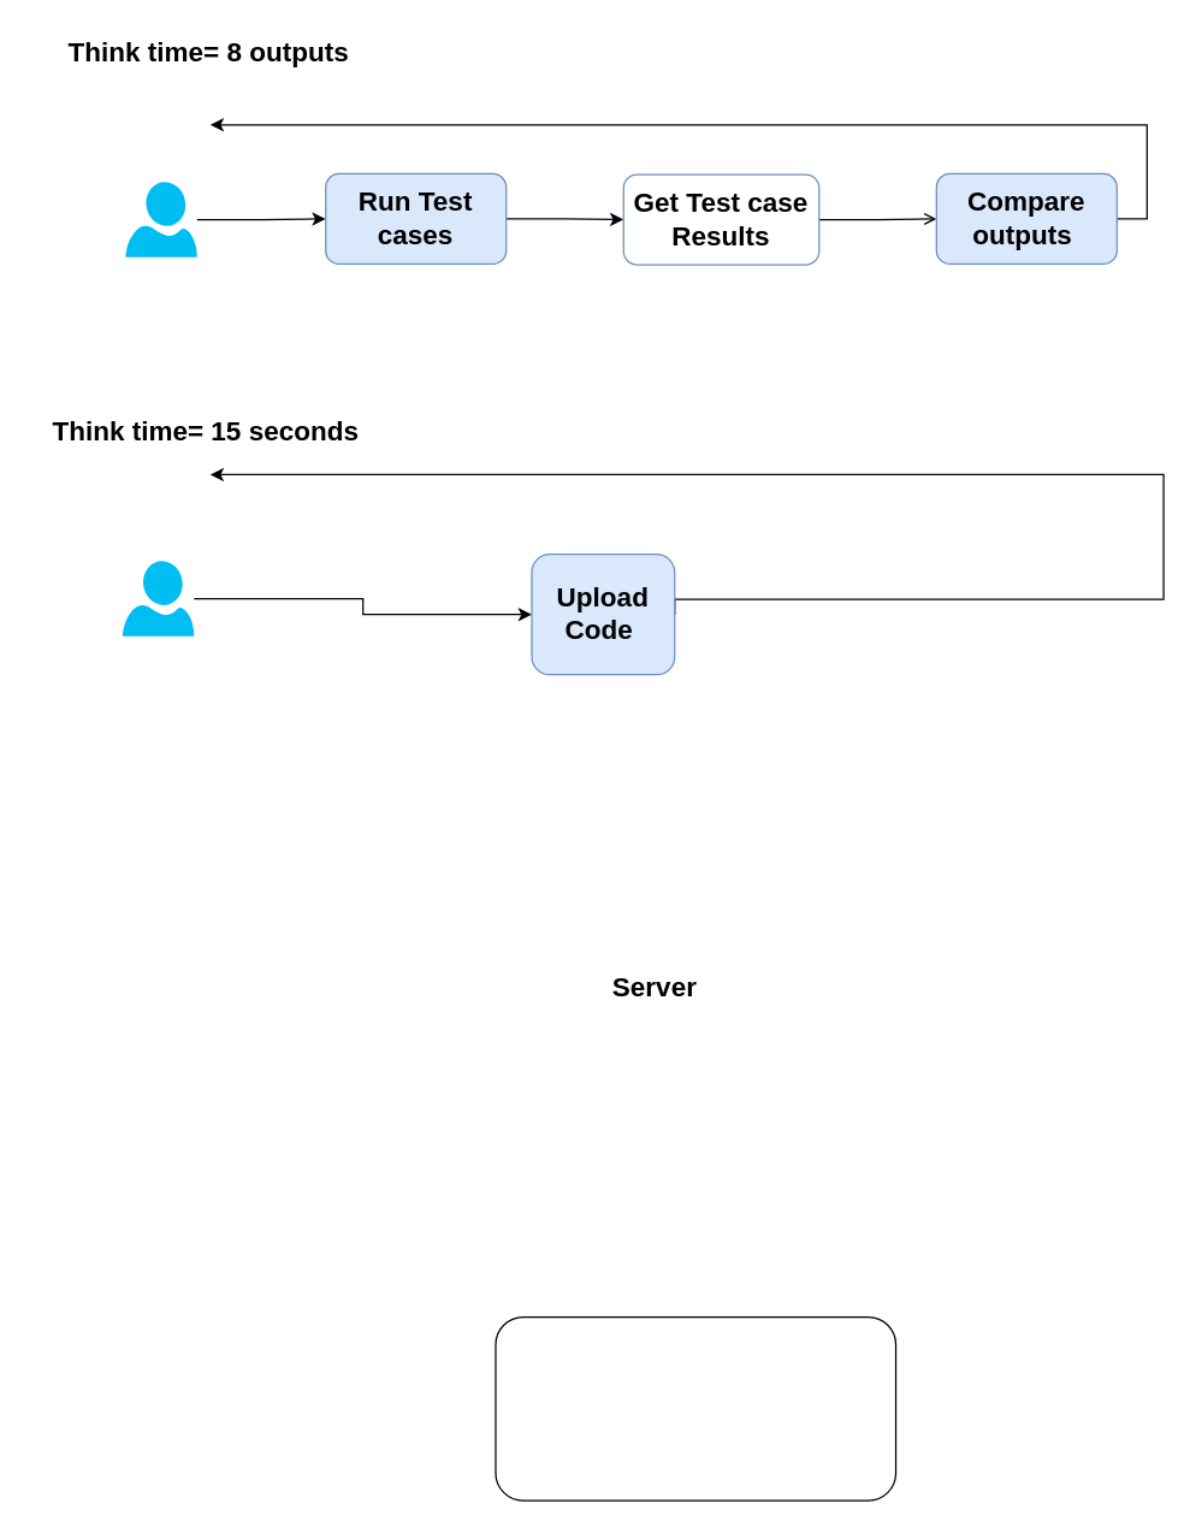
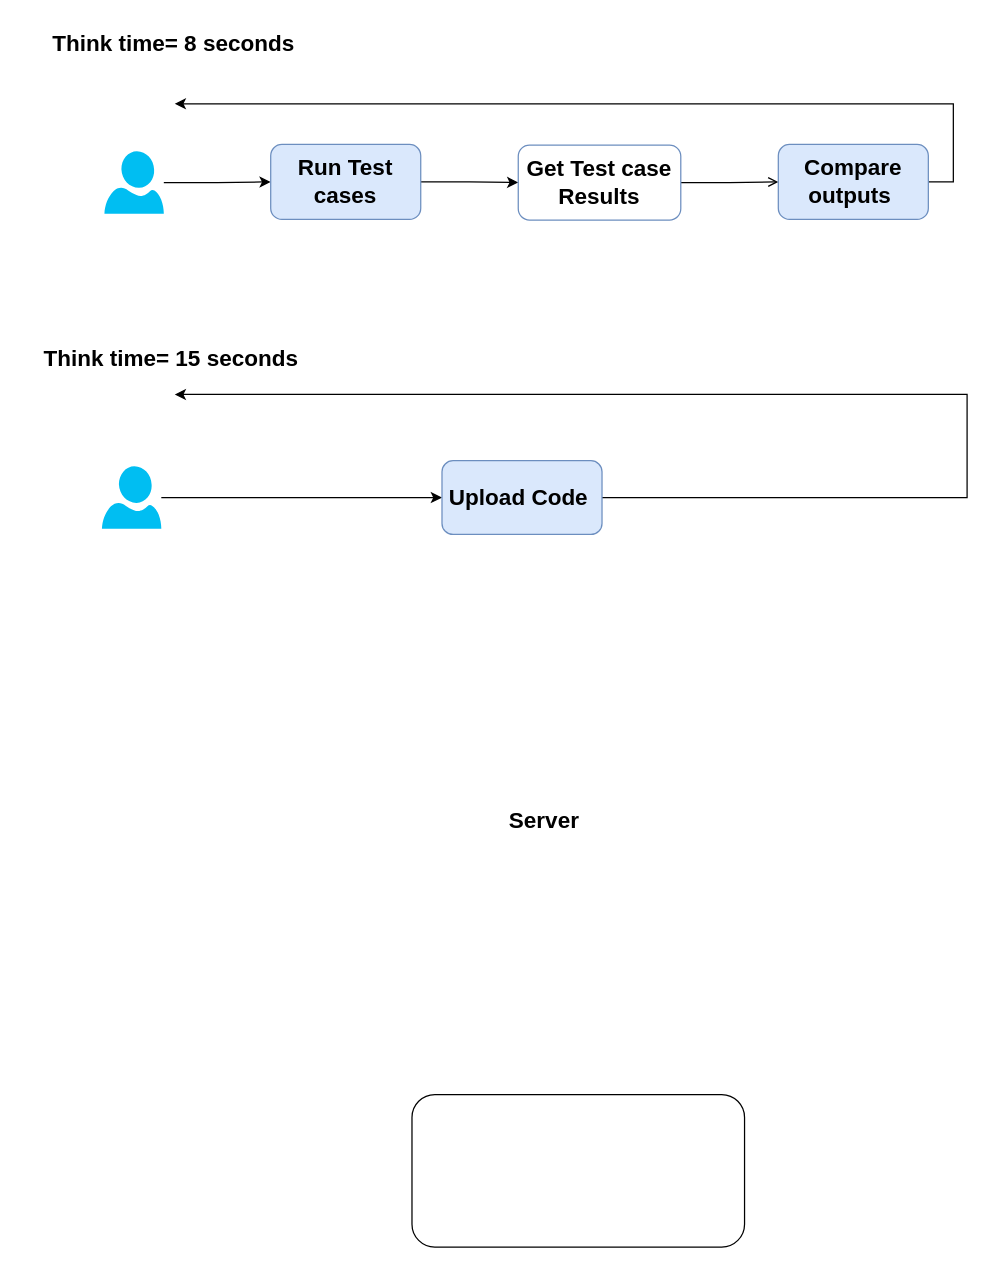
- <mxCell id="11" value="&lt;b&gt;&lt;font style=&quot;font-size: 18px;&quot;&gt;Think time= 8 outputs&lt;/font&gt;&lt;/b&gt;" style="text;html=1;strokeColor=none;fillColor=none;align=center;verticalAlign=middle;whiteSpace=wrap;rounded=0;labelBackgroundColor=none;" vertex="1" parent="1"><mxGeometry x="22" y="20" width="233" height="30" as="geometry" /></mxCell>
+ <mxCell id="11" value="&lt;b&gt;&lt;font style=&quot;font-size: 18px;&quot;&gt;Think time= 8 seconds&lt;/font&gt;&lt;/b&gt;" style="text;html=1;strokeColor=none;fillColor=none;align=center;verticalAlign=middle;whiteSpace=wrap;rounded=0;labelBackgroundColor=none;" vertex="1" parent="1"><mxGeometry x="22" y="20" width="233" height="30" as="geometry" /></mxCell>
- <mxCell id="18" value="&lt;font size=&quot;1&quot; style=&quot;&quot;&gt;&lt;b style=&quot;font-size: 18px;&quot;&gt;Upload Code&amp;nbsp;&lt;/b&gt;&lt;/font&gt;" style="rounded=1;whiteSpace=wrap;html=1;fillColor=#dae8fc;strokeColor=#6c8ebf;" vertex="1" parent="1"><mxGeometry x="353" y="368" width="95" height="80" as="geometry" /></mxCell>
+ <mxCell id="18" value="&lt;font size=&quot;1&quot; style=&quot;&quot;&gt;&lt;b style=&quot;font-size: 18px;&quot;&gt;Upload Code&amp;nbsp;&lt;/b&gt;&lt;/font&gt;" style="rounded=1;whiteSpace=wrap;html=1;fillColor=#dae8fc;strokeColor=#6c8ebf;" vertex="1" parent="1"><mxGeometry x="353" y="368" width="128" height="59" as="geometry" /></mxCell>
